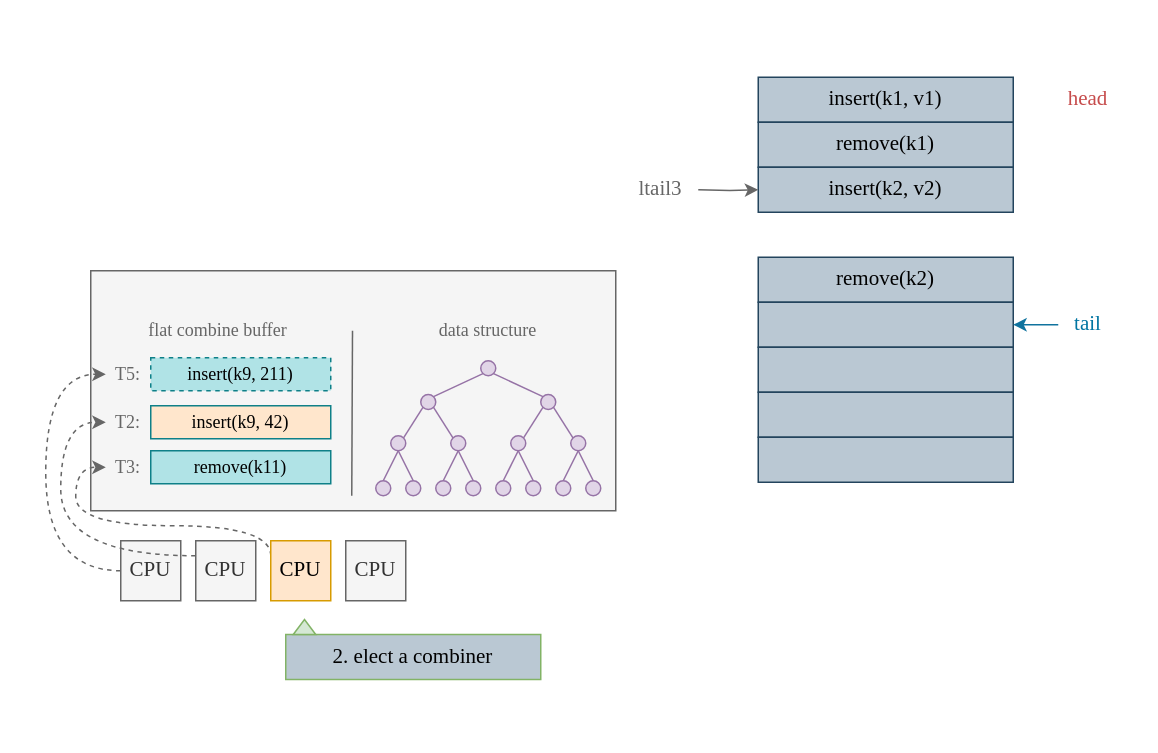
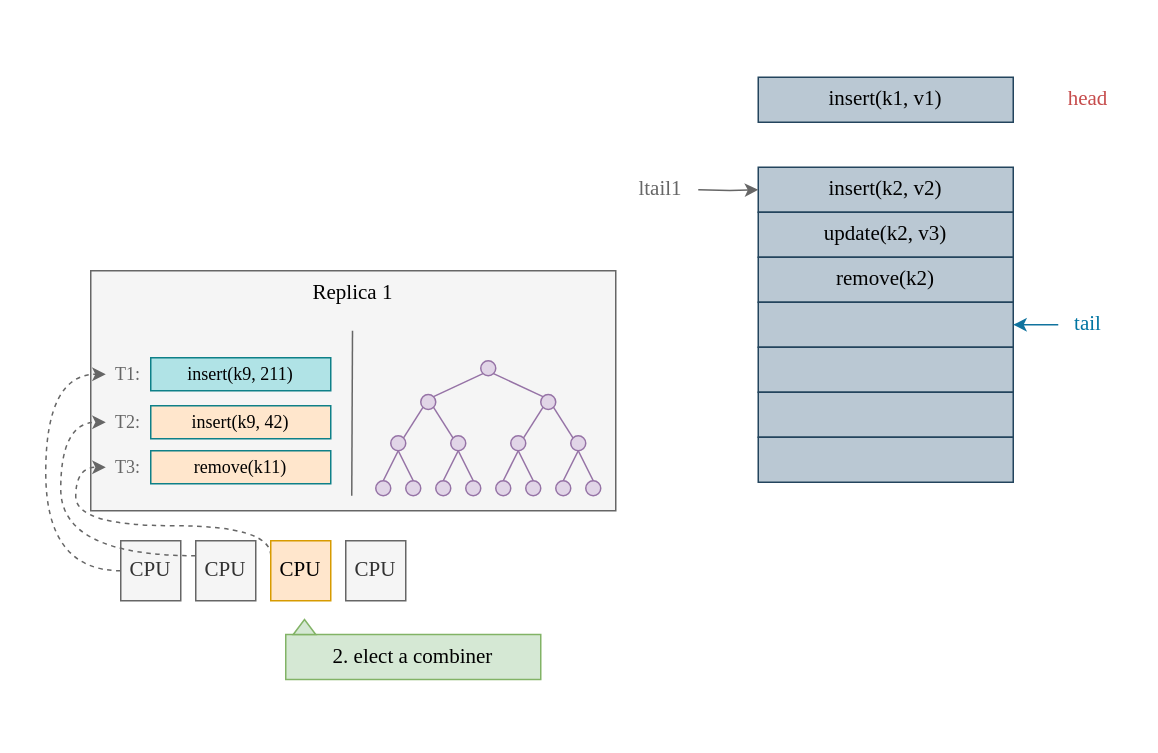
- <mxCell id="4" value="remove(k1)" style="text;html=1;strokeColor=#23445d;fillColor=#bac8d3;align=center;verticalAlign=middle;whiteSpace=wrap;rounded=0;fontSize=14;fontFamily=Menlo;" parent="1" vertex="1"><mxGeometry x="505" y="81" width="170" height="30" as="geometry" /></mxCell>
- <mxCell id="16" value="ltail3" style="text;html=1;strokeColor=none;fillColor=none;align=center;verticalAlign=middle;whiteSpace=wrap;rounded=0;fontFamily=Menlo;fontSize=14;fontColor=#666666;" parent="1" vertex="1"><mxGeometry x="420" y="116" width="40" height="20" as="geometry" /></mxCell>
+ <mxCell id="16" value="ltail1" style="text;html=1;strokeColor=none;fillColor=none;align=center;verticalAlign=middle;whiteSpace=wrap;rounded=0;fontFamily=Menlo;fontSize=14;fontColor=#666666;" parent="1" vertex="1"><mxGeometry x="420" y="116" width="40" height="20" as="geometry" /></mxCell>
+ <mxCell id="6" value="update(k2, v3)" style="text;html=1;strokeColor=#23445d;fillColor=#bac8d3;align=center;verticalAlign=middle;whiteSpace=wrap;rounded=0;fontSize=14;fontFamily=Menlo;" parent="1" vertex="1"><mxGeometry x="505" y="141" width="170" height="30" as="geometry" /></mxCell>
+ <mxCell id="15" value="Replica 1" style="text;html=1;strokeColor=none;fillColor=none;align=center;verticalAlign=middle;whiteSpace=wrap;rounded=0;fontFamily=Menlo;fontSize=14;" parent="1" vertex="1"><mxGeometry x="90" y="185" width="290" height="20" as="geometry" /></mxCell>
- <mxCell id="48" value="flat combine buffer" style="text;html=1;strokeColor=none;fillColor=none;align=center;verticalAlign=middle;whiteSpace=wrap;rounded=0;fontFamily=Menlo;fontSize=12;fontColor=#666666;" parent="1" vertex="1"><mxGeometry x="70" y="210" width="150" height="20" as="geometry" /></mxCell>
- <mxCell id="47" value="data structure" style="text;html=1;strokeColor=none;fillColor=none;align=center;verticalAlign=middle;whiteSpace=wrap;rounded=0;fontFamily=Menlo;fontSize=12;fontColor=#666666;" parent="1" vertex="1"><mxGeometry x="250" y="210" width="150" height="20" as="geometry" /></mxCell>
- <mxCell id="57" value="T5:" style="text;html=1;strokeColor=none;fillColor=none;align=center;verticalAlign=middle;whiteSpace=wrap;rounded=0;fontFamily=Menlo;fontSize=12;fontColor=#666666;" parent="1" vertex="1"><mxGeometry x="70" y="239" width="30" height="20" as="geometry" /></mxCell>
+ <mxCell id="57" value="T1:" style="text;html=1;strokeColor=none;fillColor=none;align=center;verticalAlign=middle;whiteSpace=wrap;rounded=0;fontFamily=Menlo;fontSize=12;fontColor=#666666;" parent="1" vertex="1"><mxGeometry x="70" y="239" width="30" height="20" as="geometry" /></mxCell>
- <mxCell id="56" value="insert(k9, 211)" style="rounded=0;whiteSpace=wrap;html=1;fontFamily=Menlo;fontSize=12;fillColor=#b0e3e6;strokeColor=#0e8088;dashed=1;" parent="1" vertex="1"><mxGeometry x="100" y="238" width="120" height="22" as="geometry" /></mxCell>
+ <mxCell id="56" value="insert(k9, 211)" style="rounded=0;whiteSpace=wrap;html=1;fontFamily=Menlo;fontSize=12;fillColor=#b0e3e6;strokeColor=#0e8088;" parent="1" vertex="1"><mxGeometry x="100" y="238" width="120" height="22" as="geometry" /></mxCell>
- <mxCell id="60" value="remove(k11)" style="rounded=0;whiteSpace=wrap;html=1;fontFamily=Menlo;fontSize=12;fillColor=#b0e3e6;strokeColor=#0e8088;" parent="1" vertex="1"><mxGeometry x="100" y="300" width="120" height="22" as="geometry" /></mxCell>
+ <mxCell id="60" value="remove(k11)" style="rounded=0;whiteSpace=wrap;html=1;fontFamily=Menlo;fontSize=12;fillColor=#ffe6cc;strokeColor=#0e8088;" parent="1" vertex="1"><mxGeometry x="100" y="300" width="120" height="22" as="geometry" /></mxCell>
- <mxCell id="63" value="2. elect a combiner" style="rounded=0;whiteSpace=wrap;html=1;fontFamily=Menlo;fontSize=14;fillColor=#bac8d3;strokeColor=#82b366;align=center;" parent="1" vertex="1"><mxGeometry x="190" y="422.5" width="170" height="30" as="geometry" /></mxCell>
+ <mxCell id="63" value="2. elect a combiner" style="rounded=0;whiteSpace=wrap;html=1;fontFamily=Menlo;fontSize=14;fillColor=#d5e8d4;strokeColor=#82b366;align=center;" parent="1" vertex="1"><mxGeometry x="190" y="422.5" width="170" height="30" as="geometry" /></mxCell>
